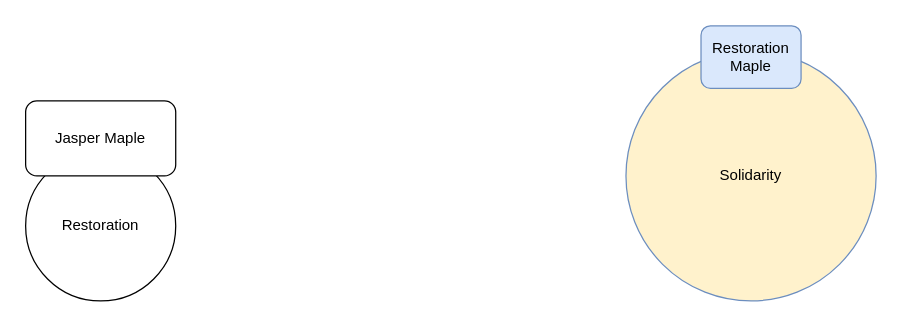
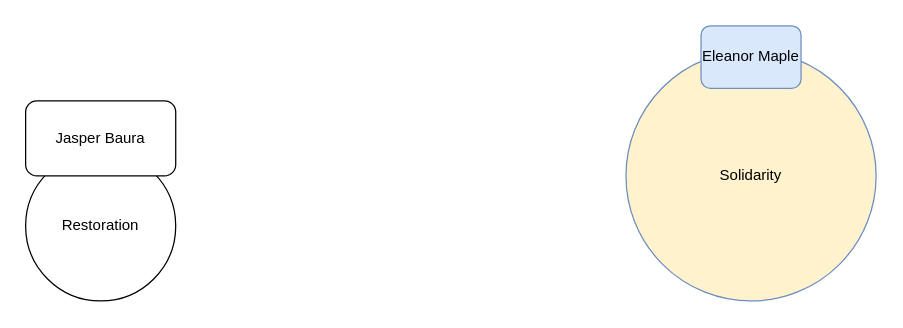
- <mxCell id="4" value="Restoration Maple" style="rounded=1;whiteSpace=wrap;html=1;fillColor=#dae8fc;strokeColor=#6c8ebf;" parent="1" vertex="1"><mxGeometry x="560" y="20" width="80" height="50" as="geometry" /></mxCell>
+ <mxCell id="4" value="Eleanor Maple" style="rounded=1;whiteSpace=wrap;html=1;fillColor=#dae8fc;strokeColor=#6c8ebf;" parent="1" vertex="1"><mxGeometry x="560" y="20" width="80" height="50" as="geometry" /></mxCell>
- <mxCell id="5" value="Jasper Maple" style="rounded=1;whiteSpace=wrap;html=1;" vertex="1" parent="1"><mxGeometry x="20" y="80" width="120" height="60" as="geometry" /></mxCell>
+ <mxCell id="5" value="Jasper Baura" style="rounded=1;whiteSpace=wrap;html=1;" vertex="1" parent="1"><mxGeometry x="20" y="80" width="120" height="60" as="geometry" /></mxCell>
